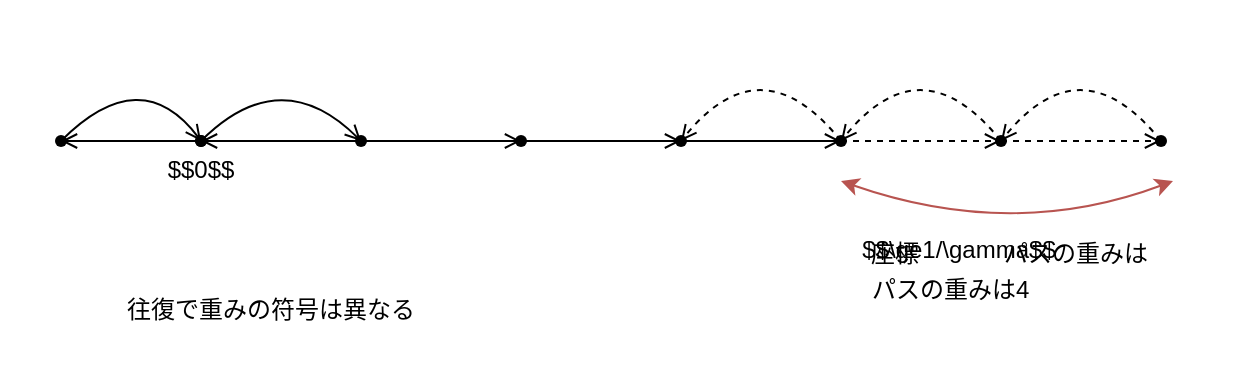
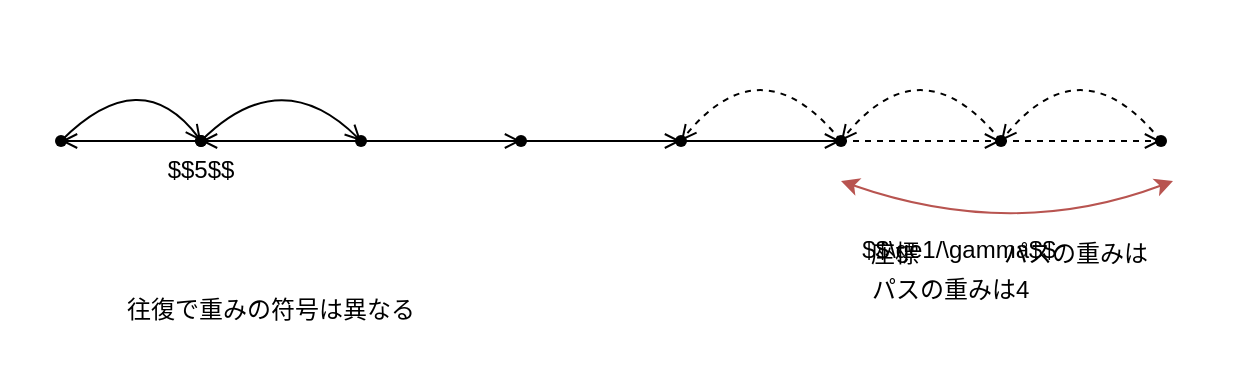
- <mxCell id="23" value="$$0$$" style="text;html=1;align=center;verticalAlign=middle;resizable=0;points=[];autosize=1;strokeColor=none;fillColor=none;" vertex="1" parent="1"><mxGeometry x="70" y="70" width="60" height="30" as="geometry" /></mxCell>
+ <mxCell id="23" value="$$5$$" style="text;html=1;align=center;verticalAlign=middle;resizable=0;points=[];autosize=1;strokeColor=none;fillColor=none;" vertex="1" parent="1"><mxGeometry x="70" y="70" width="60" height="30" as="geometry" /></mxCell>
